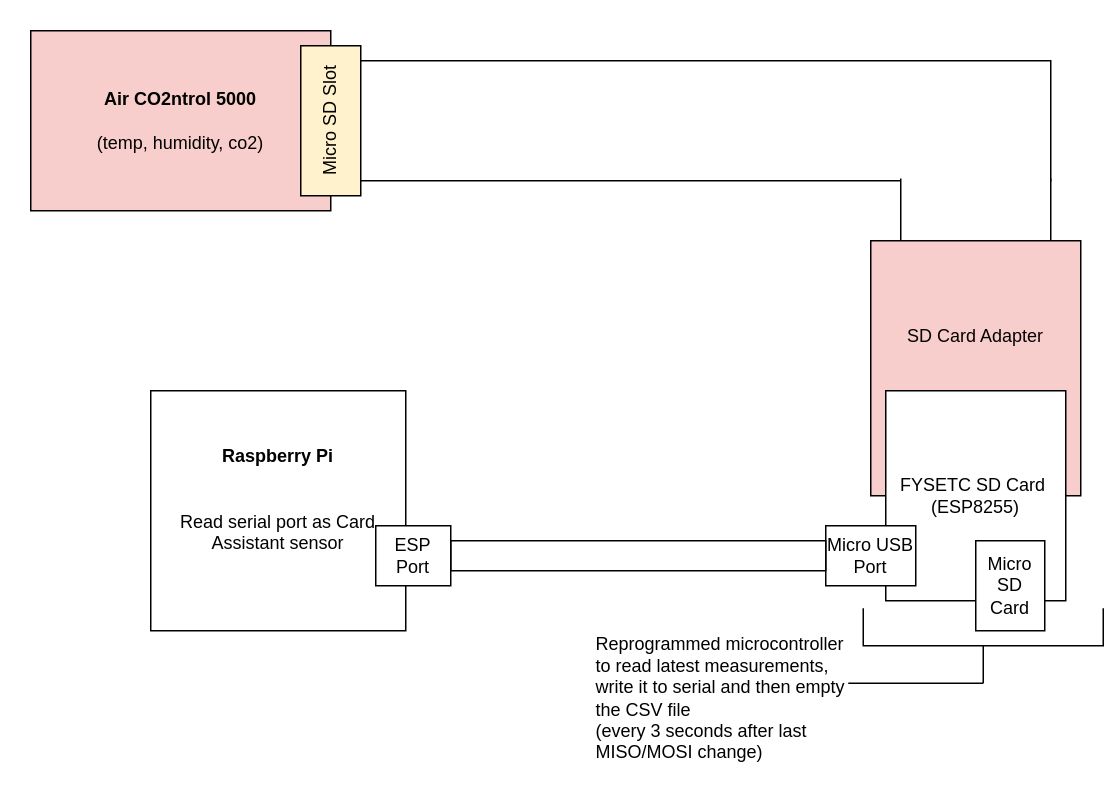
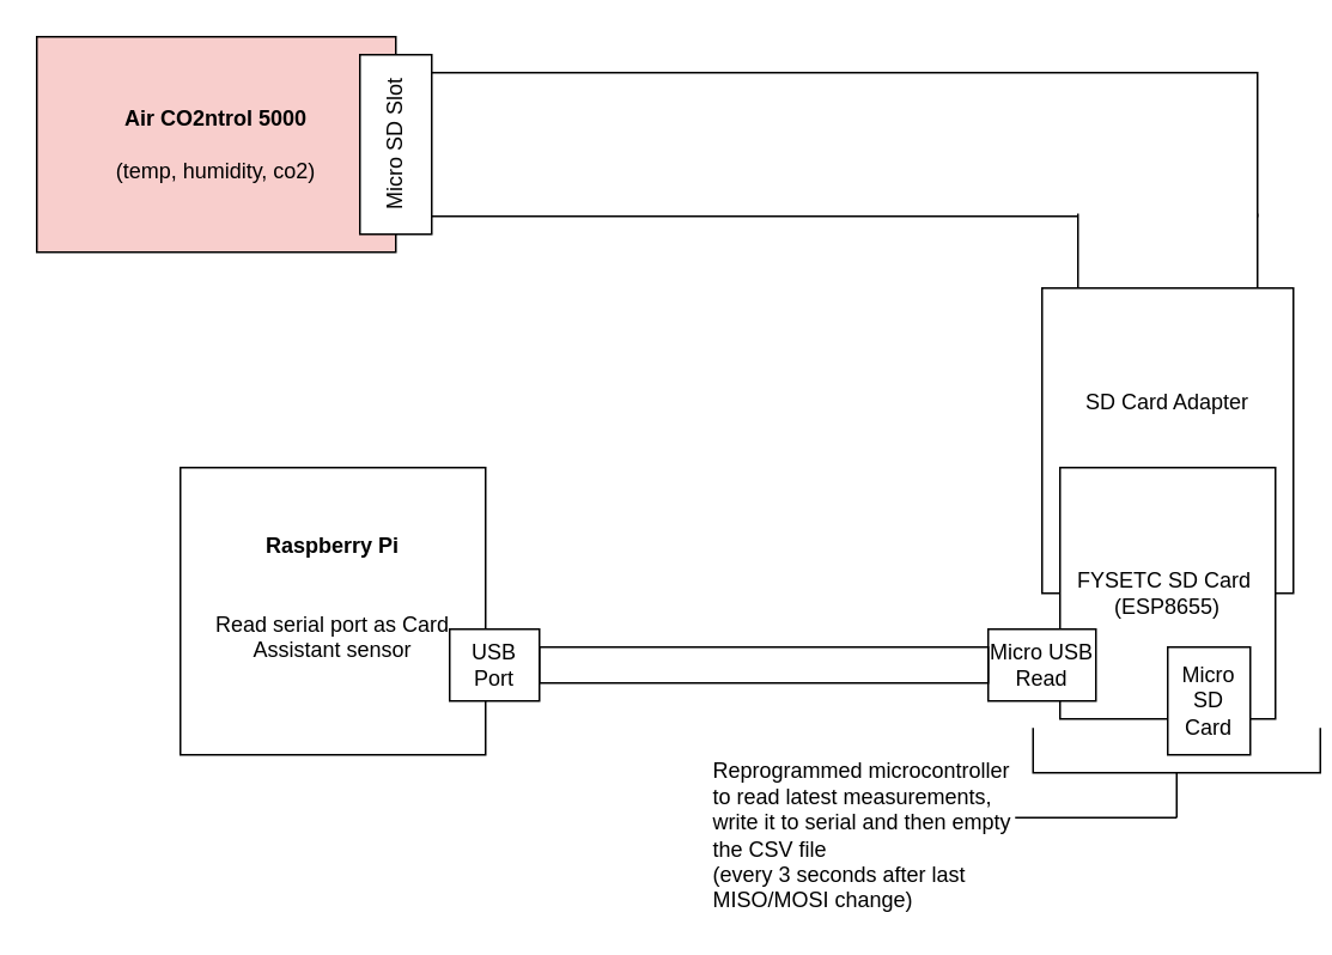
- <mxCell id="3" value="&lt;font&gt;Micro SD Slot&lt;/font&gt;" style="rounded=0;whiteSpace=wrap;html=1;horizontal=0;fontColor=#030303;fillColor=#fff2cc;" parent="1" vertex="1"><mxGeometry x="200" y="30" width="40" height="100" as="geometry" /></mxCell>
+ <mxCell id="3" value="&lt;font&gt;Micro SD Slot&lt;/font&gt;" style="rounded=0;whiteSpace=wrap;html=1;horizontal=0;fontColor=#030303;" parent="1" vertex="1"><mxGeometry x="200" y="30" width="40" height="100" as="geometry" /></mxCell>
- <mxCell id="6" value="&lt;font&gt;SD Card Adapter&lt;br&gt;&lt;br&gt;&lt;br&gt;&lt;br&gt;&lt;/font&gt;" style="rounded=0;whiteSpace=wrap;html=1;horizontal=1;verticalAlign=middle;fontColor=#030303;fillColor=#f8cecc;" parent="1" vertex="1"><mxGeometry x="580" y="160" width="140" height="170" as="geometry" /></mxCell>
+ <mxCell id="6" value="&lt;font&gt;SD Card Adapter&lt;br&gt;&lt;br&gt;&lt;br&gt;&lt;br&gt;&lt;/font&gt;" style="rounded=0;whiteSpace=wrap;html=1;horizontal=1;verticalAlign=middle;fontColor=#030303;" parent="1" vertex="1"><mxGeometry x="580" y="160" width="140" height="170" as="geometry" /></mxCell>
- <mxCell id="7" value="FYSETC SD Card&amp;nbsp;&lt;br&gt;(ESP8255)" style="rounded=0;whiteSpace=wrap;html=1;" parent="1" vertex="1"><mxGeometry x="590" y="260" width="120" height="140" as="geometry" /></mxCell>
+ <mxCell id="7" value="FYSETC SD Card&amp;nbsp;&lt;br&gt;(ESP8655)" style="rounded=0;whiteSpace=wrap;html=1;" parent="1" vertex="1"><mxGeometry x="590" y="260" width="120" height="140" as="geometry" /></mxCell>
- <mxCell id="15" value="ESP Port" style="rounded=0;whiteSpace=wrap;html=1;" vertex="1" parent="1"><mxGeometry x="250" y="350" width="50" height="40" as="geometry" /></mxCell>
+ <mxCell id="15" value="USB Port" style="rounded=0;whiteSpace=wrap;html=1;" vertex="1" parent="1"><mxGeometry x="250" y="350" width="50" height="40" as="geometry" /></mxCell>
- <mxCell id="9" value="Micro USB Port" style="rounded=0;whiteSpace=wrap;html=1;" parent="1" vertex="1"><mxGeometry x="550" y="350" width="60" height="40" as="geometry" /></mxCell>
+ <mxCell id="9" value="Micro USB Read" style="rounded=0;whiteSpace=wrap;html=1;" parent="1" vertex="1"><mxGeometry x="550" y="350" width="60" height="40" as="geometry" /></mxCell>
